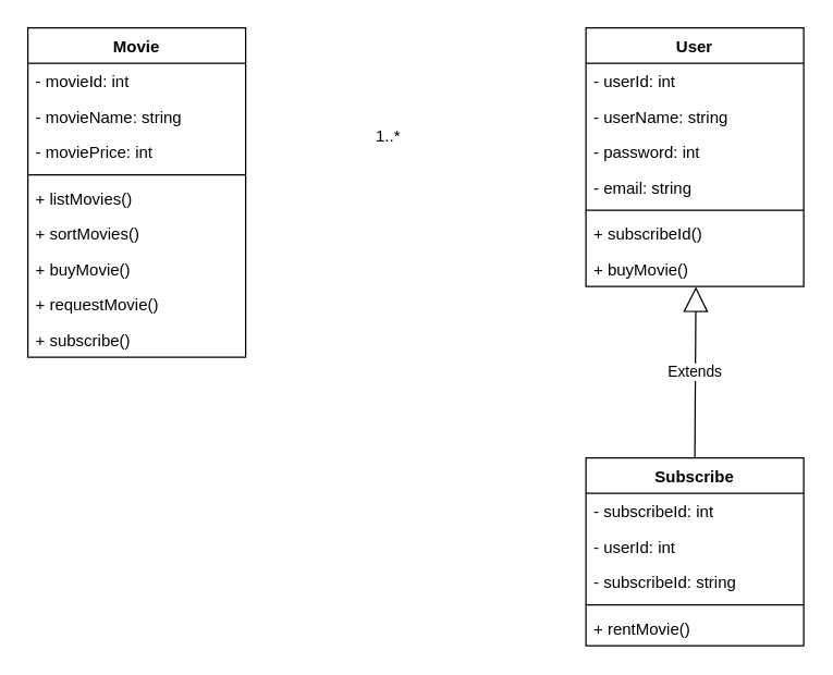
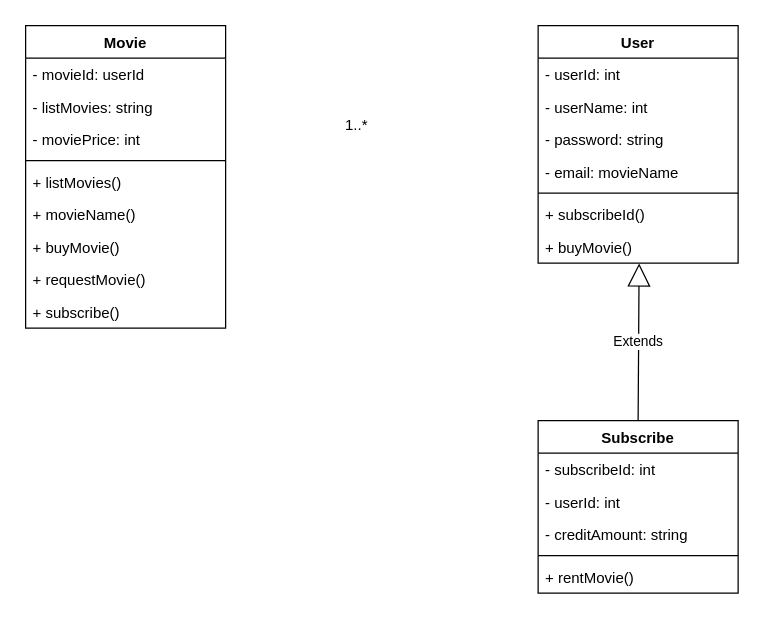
- <mxCell id="3" value="- movieId: int" style="text;strokeColor=none;fillColor=none;align=left;verticalAlign=top;spacingLeft=4;spacingRight=4;overflow=hidden;rotatable=0;points=[[0,0.5],[1,0.5]];portConstraint=eastwest;" vertex="1" parent="2"><mxGeometry y="26" width="160" height="26" as="geometry" /></mxCell>
+ <mxCell id="3" value="- movieId: userId" style="text;strokeColor=none;fillColor=none;align=left;verticalAlign=top;spacingLeft=4;spacingRight=4;overflow=hidden;rotatable=0;points=[[0,0.5],[1,0.5]];portConstraint=eastwest;" vertex="1" parent="2"><mxGeometry y="26" width="160" height="26" as="geometry" /></mxCell>
- <mxCell id="4" value="- movieName: string" style="text;strokeColor=none;fillColor=none;align=left;verticalAlign=top;spacingLeft=4;spacingRight=4;overflow=hidden;rotatable=0;points=[[0,0.5],[1,0.5]];portConstraint=eastwest;" vertex="1" parent="2"><mxGeometry y="52" width="160" height="26" as="geometry" /></mxCell>
+ <mxCell id="4" value="- listMovies: string" style="text;strokeColor=none;fillColor=none;align=left;verticalAlign=top;spacingLeft=4;spacingRight=4;overflow=hidden;rotatable=0;points=[[0,0.5],[1,0.5]];portConstraint=eastwest;" vertex="1" parent="2"><mxGeometry y="52" width="160" height="26" as="geometry" /></mxCell>
- <mxCell id="14" value="- userName: string" style="text;strokeColor=none;fillColor=none;align=left;verticalAlign=top;spacingLeft=4;spacingRight=4;overflow=hidden;rotatable=0;points=[[0,0.5],[1,0.5]];portConstraint=eastwest;" vertex="1" parent="12"><mxGeometry y="52" width="160" height="26" as="geometry" /></mxCell>
+ <mxCell id="14" value="- userName: int" style="text;strokeColor=none;fillColor=none;align=left;verticalAlign=top;spacingLeft=4;spacingRight=4;overflow=hidden;rotatable=0;points=[[0,0.5],[1,0.5]];portConstraint=eastwest;" vertex="1" parent="12"><mxGeometry y="52" width="160" height="26" as="geometry" /></mxCell>
- <mxCell id="15" value="- password: int" style="text;strokeColor=none;fillColor=none;align=left;verticalAlign=top;spacingLeft=4;spacingRight=4;overflow=hidden;rotatable=0;points=[[0,0.5],[1,0.5]];portConstraint=eastwest;" vertex="1" parent="12"><mxGeometry y="78" width="160" height="26" as="geometry" /></mxCell>
+ <mxCell id="15" value="- password: string" style="text;strokeColor=none;fillColor=none;align=left;verticalAlign=top;spacingLeft=4;spacingRight=4;overflow=hidden;rotatable=0;points=[[0,0.5],[1,0.5]];portConstraint=eastwest;" vertex="1" parent="12"><mxGeometry y="78" width="160" height="26" as="geometry" /></mxCell>
- <mxCell id="16" value="- email: string" style="text;strokeColor=none;fillColor=none;align=left;verticalAlign=top;spacingLeft=4;spacingRight=4;overflow=hidden;rotatable=0;points=[[0,0.5],[1,0.5]];portConstraint=eastwest;" vertex="1" parent="12"><mxGeometry y="104" width="160" height="26" as="geometry" /></mxCell>
+ <mxCell id="16" value="- email: movieName" style="text;strokeColor=none;fillColor=none;align=left;verticalAlign=top;spacingLeft=4;spacingRight=4;overflow=hidden;rotatable=0;points=[[0,0.5],[1,0.5]];portConstraint=eastwest;" vertex="1" parent="12"><mxGeometry y="104" width="160" height="26" as="geometry" /></mxCell>
- <mxCell id="8" value="+ sortMovies()" style="text;strokeColor=none;fillColor=none;align=left;verticalAlign=top;spacingLeft=4;spacingRight=4;overflow=hidden;rotatable=0;points=[[0,0.5],[1,0.5]];portConstraint=eastwest;" vertex="1" parent="2"><mxGeometry y="138" width="160" height="26" as="geometry" /></mxCell>
+ <mxCell id="8" value="+ movieName()" style="text;strokeColor=none;fillColor=none;align=left;verticalAlign=top;spacingLeft=4;spacingRight=4;overflow=hidden;rotatable=0;points=[[0,0.5],[1,0.5]];portConstraint=eastwest;" vertex="1" parent="2"><mxGeometry y="138" width="160" height="26" as="geometry" /></mxCell>
- <mxCell id="23" value="- subscribeId: string" style="text;strokeColor=none;fillColor=none;align=left;verticalAlign=top;spacingLeft=4;spacingRight=4;overflow=hidden;rotatable=0;points=[[0,0.5],[1,0.5]];portConstraint=eastwest;" vertex="1" parent="20"><mxGeometry y="78" width="160" height="26" as="geometry" /></mxCell>
+ <mxCell id="23" value="- creditAmount: string" style="text;strokeColor=none;fillColor=none;align=left;verticalAlign=top;spacingLeft=4;spacingRight=4;overflow=hidden;rotatable=0;points=[[0,0.5],[1,0.5]];portConstraint=eastwest;" vertex="1" parent="20"><mxGeometry y="78" width="160" height="26" as="geometry" /></mxCell>
